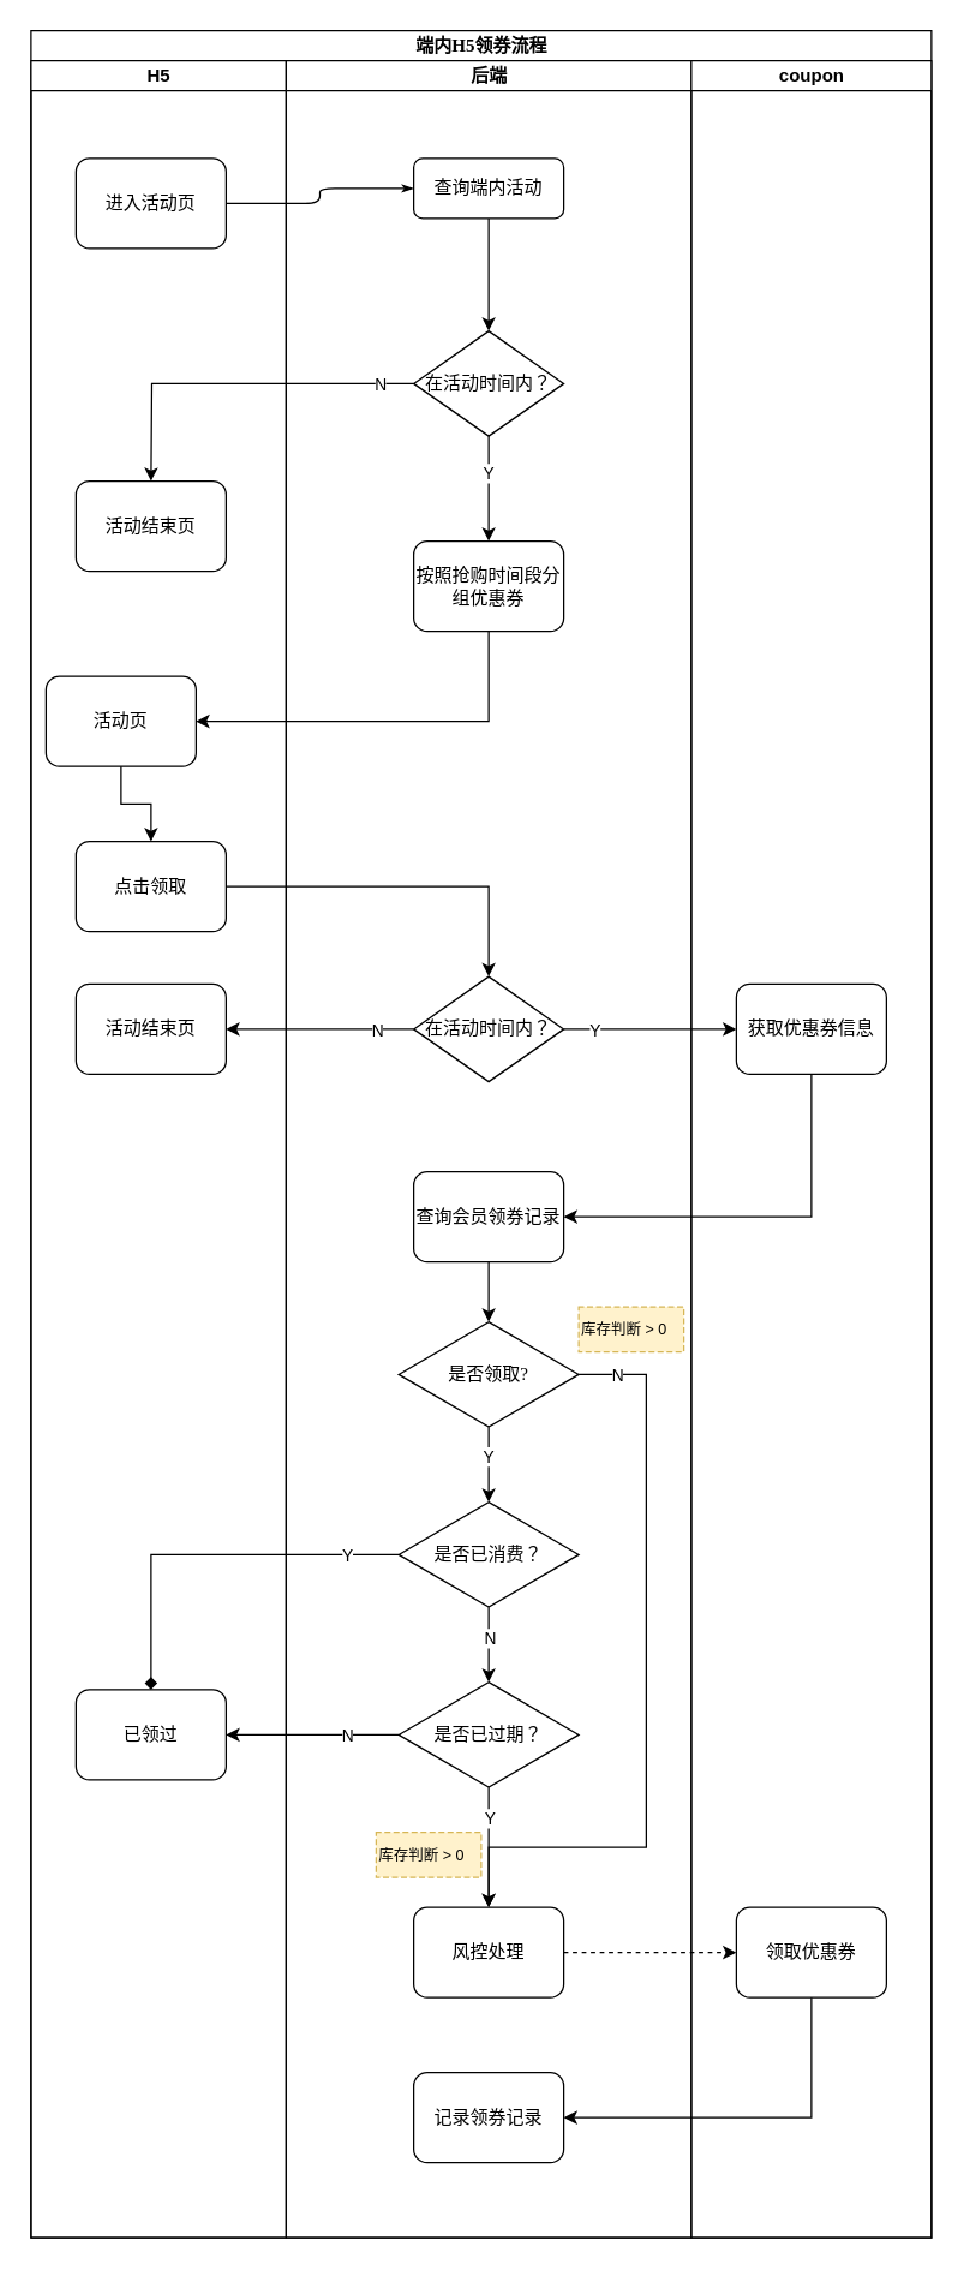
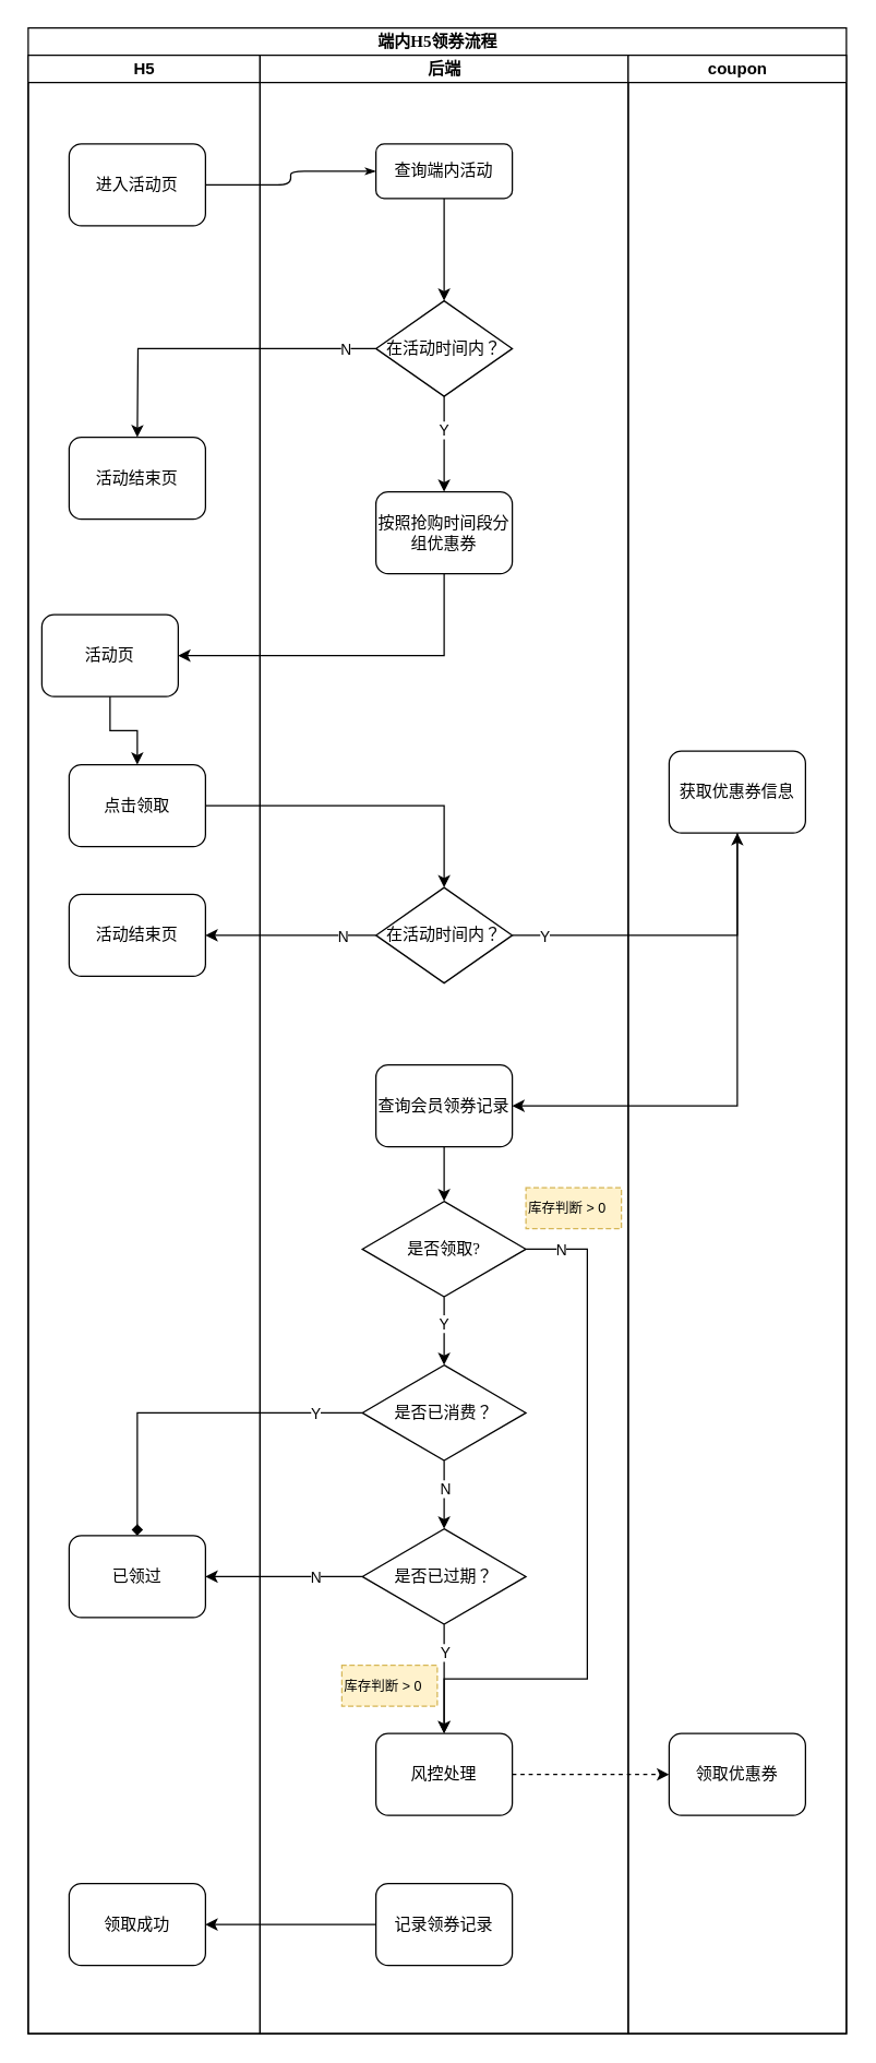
- <mxCell id="42" value="获取优惠券信息" style="rounded=1;whiteSpace=wrap;html=1;shadow=0;labelBackgroundColor=none;strokeWidth=1;fontFamily=Verdana;fontSize=12;align=center;" vertex="1" parent="40"><mxGeometry x="30" y="615" width="100" height="60" as="geometry" /></mxCell>
+ <mxCell id="42" value="获取优惠券信息" style="rounded=1;whiteSpace=wrap;html=1;shadow=0;labelBackgroundColor=none;strokeWidth=1;fontFamily=Verdana;fontSize=12;align=center;" vertex="1" parent="40"><mxGeometry x="30" y="510" width="100" height="60" as="geometry" /></mxCell>
+ <mxCell id="12" value="领取成功" style="rounded=1;whiteSpace=wrap;html=1;shadow=0;labelBackgroundColor=none;strokeWidth=1;fontFamily=Verdana;fontSize=12;align=center;" vertex="1" parent="4"><mxGeometry x="30" y="1340" width="100" height="60" as="geometry" /></mxCell>
+ <mxCell id="55" style="edgeStyle=orthogonalEdgeStyle;rounded=0;orthogonalLoop=1;jettySize=auto;html=1;" edge="1" parent="2" source="39" target="12"><mxGeometry relative="1" as="geometry" /></mxCell>
- <mxCell id="54" style="edgeStyle=orthogonalEdgeStyle;rounded=0;orthogonalLoop=1;jettySize=auto;html=1;" edge="1" parent="2" source="41" target="39"><mxGeometry relative="1" as="geometry"><Array as="points"><mxPoint x="520" y="1390" /></Array></mxGeometry></mxCell>
